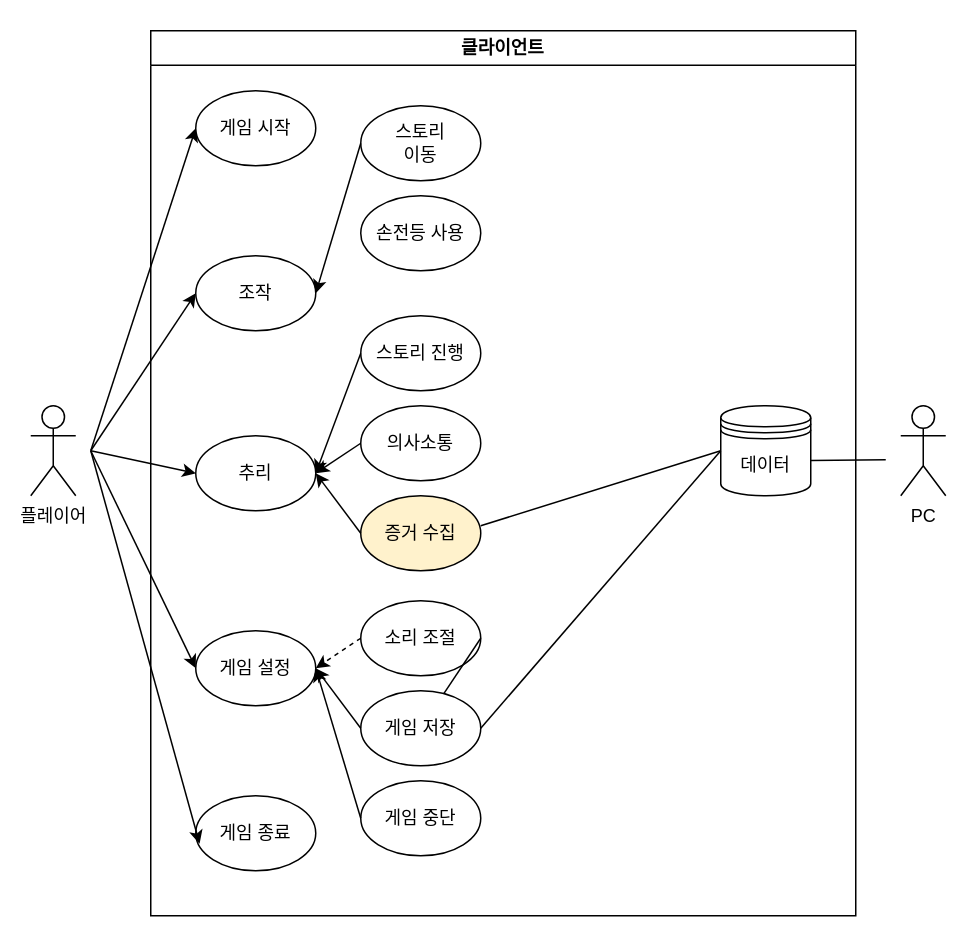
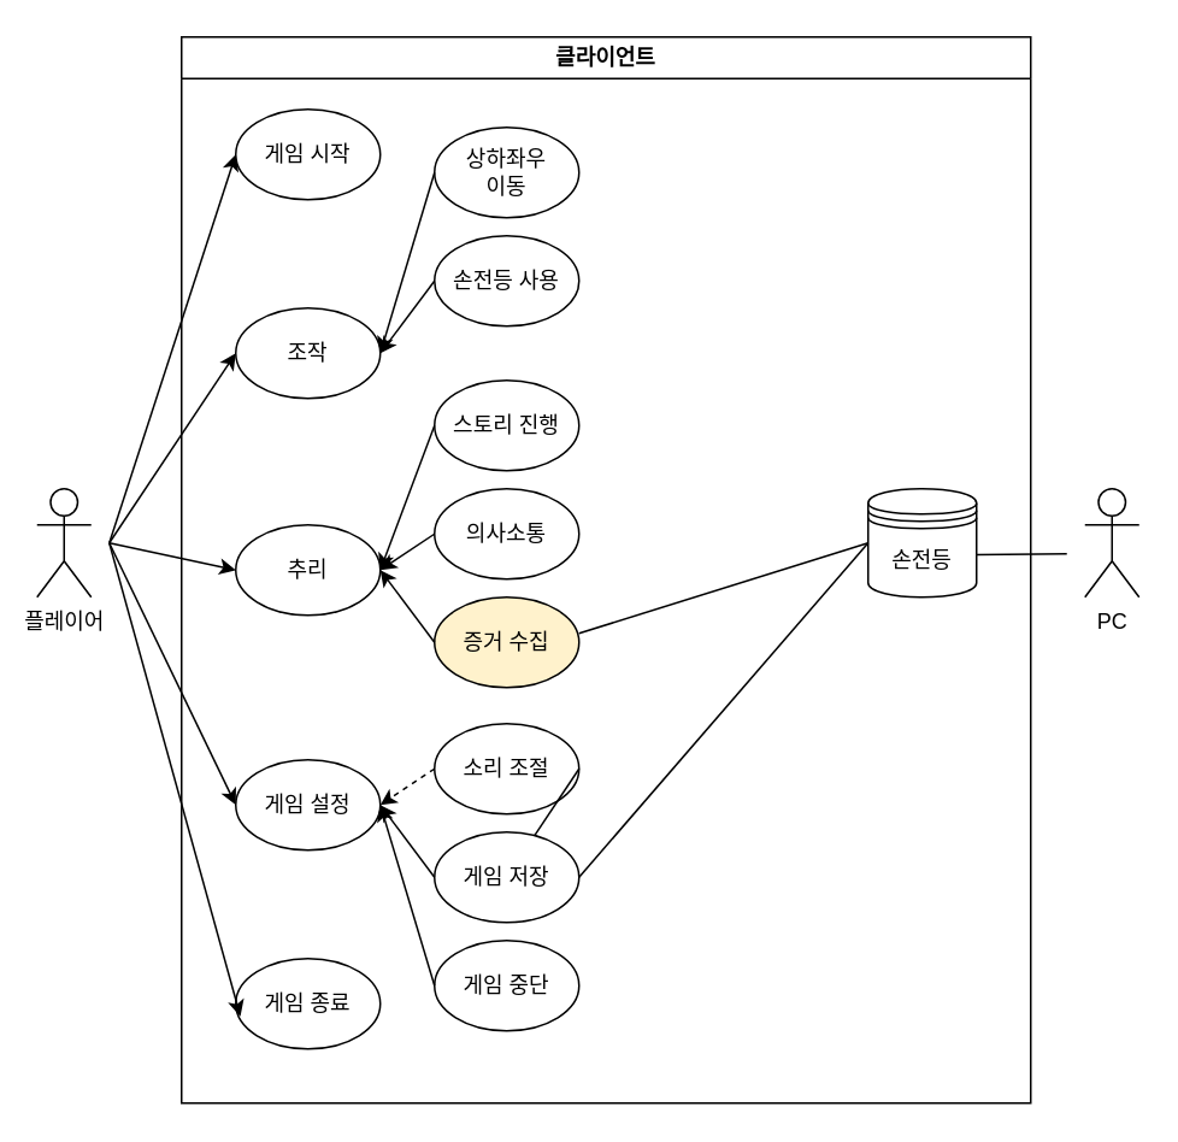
- <mxCell id="8" value="스토리&lt;div&gt;&lt;span style=&quot;background-color: initial;&quot;&gt;이동&lt;/span&gt;&lt;/div&gt;" style="ellipse;whiteSpace=wrap;html=1;" vertex="1" parent="2"><mxGeometry x="140" y="50" width="80" height="50" as="geometry" /></mxCell>
+ <mxCell id="8" value="상하좌우&lt;div&gt;&lt;span style=&quot;background-color: initial;&quot;&gt;이동&lt;/span&gt;&lt;/div&gt;" style="ellipse;whiteSpace=wrap;html=1;" vertex="1" parent="2"><mxGeometry x="140" y="50" width="80" height="50" as="geometry" /></mxCell>
+ <mxCell id="17" value="" style="endArrow=classic;html=1;rounded=0;exitX=0;exitY=0.5;exitDx=0;exitDy=0;entryX=1;entryY=0.5;entryDx=0;entryDy=0;" edge="1" parent="2" source="9" target="5"><mxGeometry width="50" height="50" relative="1" as="geometry"><mxPoint x="220" y="330" as="sourcePoint" /><mxPoint x="270" y="280" as="targetPoint" /></mxGeometry></mxCell>
- <mxCell id="24" value="데이터" style="shape=datastore;whiteSpace=wrap;html=1;" vertex="1" parent="2"><mxGeometry x="380" y="250" width="60" height="60" as="geometry" /></mxCell>
+ <mxCell id="24" value="손전등" style="shape=datastore;whiteSpace=wrap;html=1;" vertex="1" parent="2"><mxGeometry x="380" y="250" width="60" height="60" as="geometry" /></mxCell>
